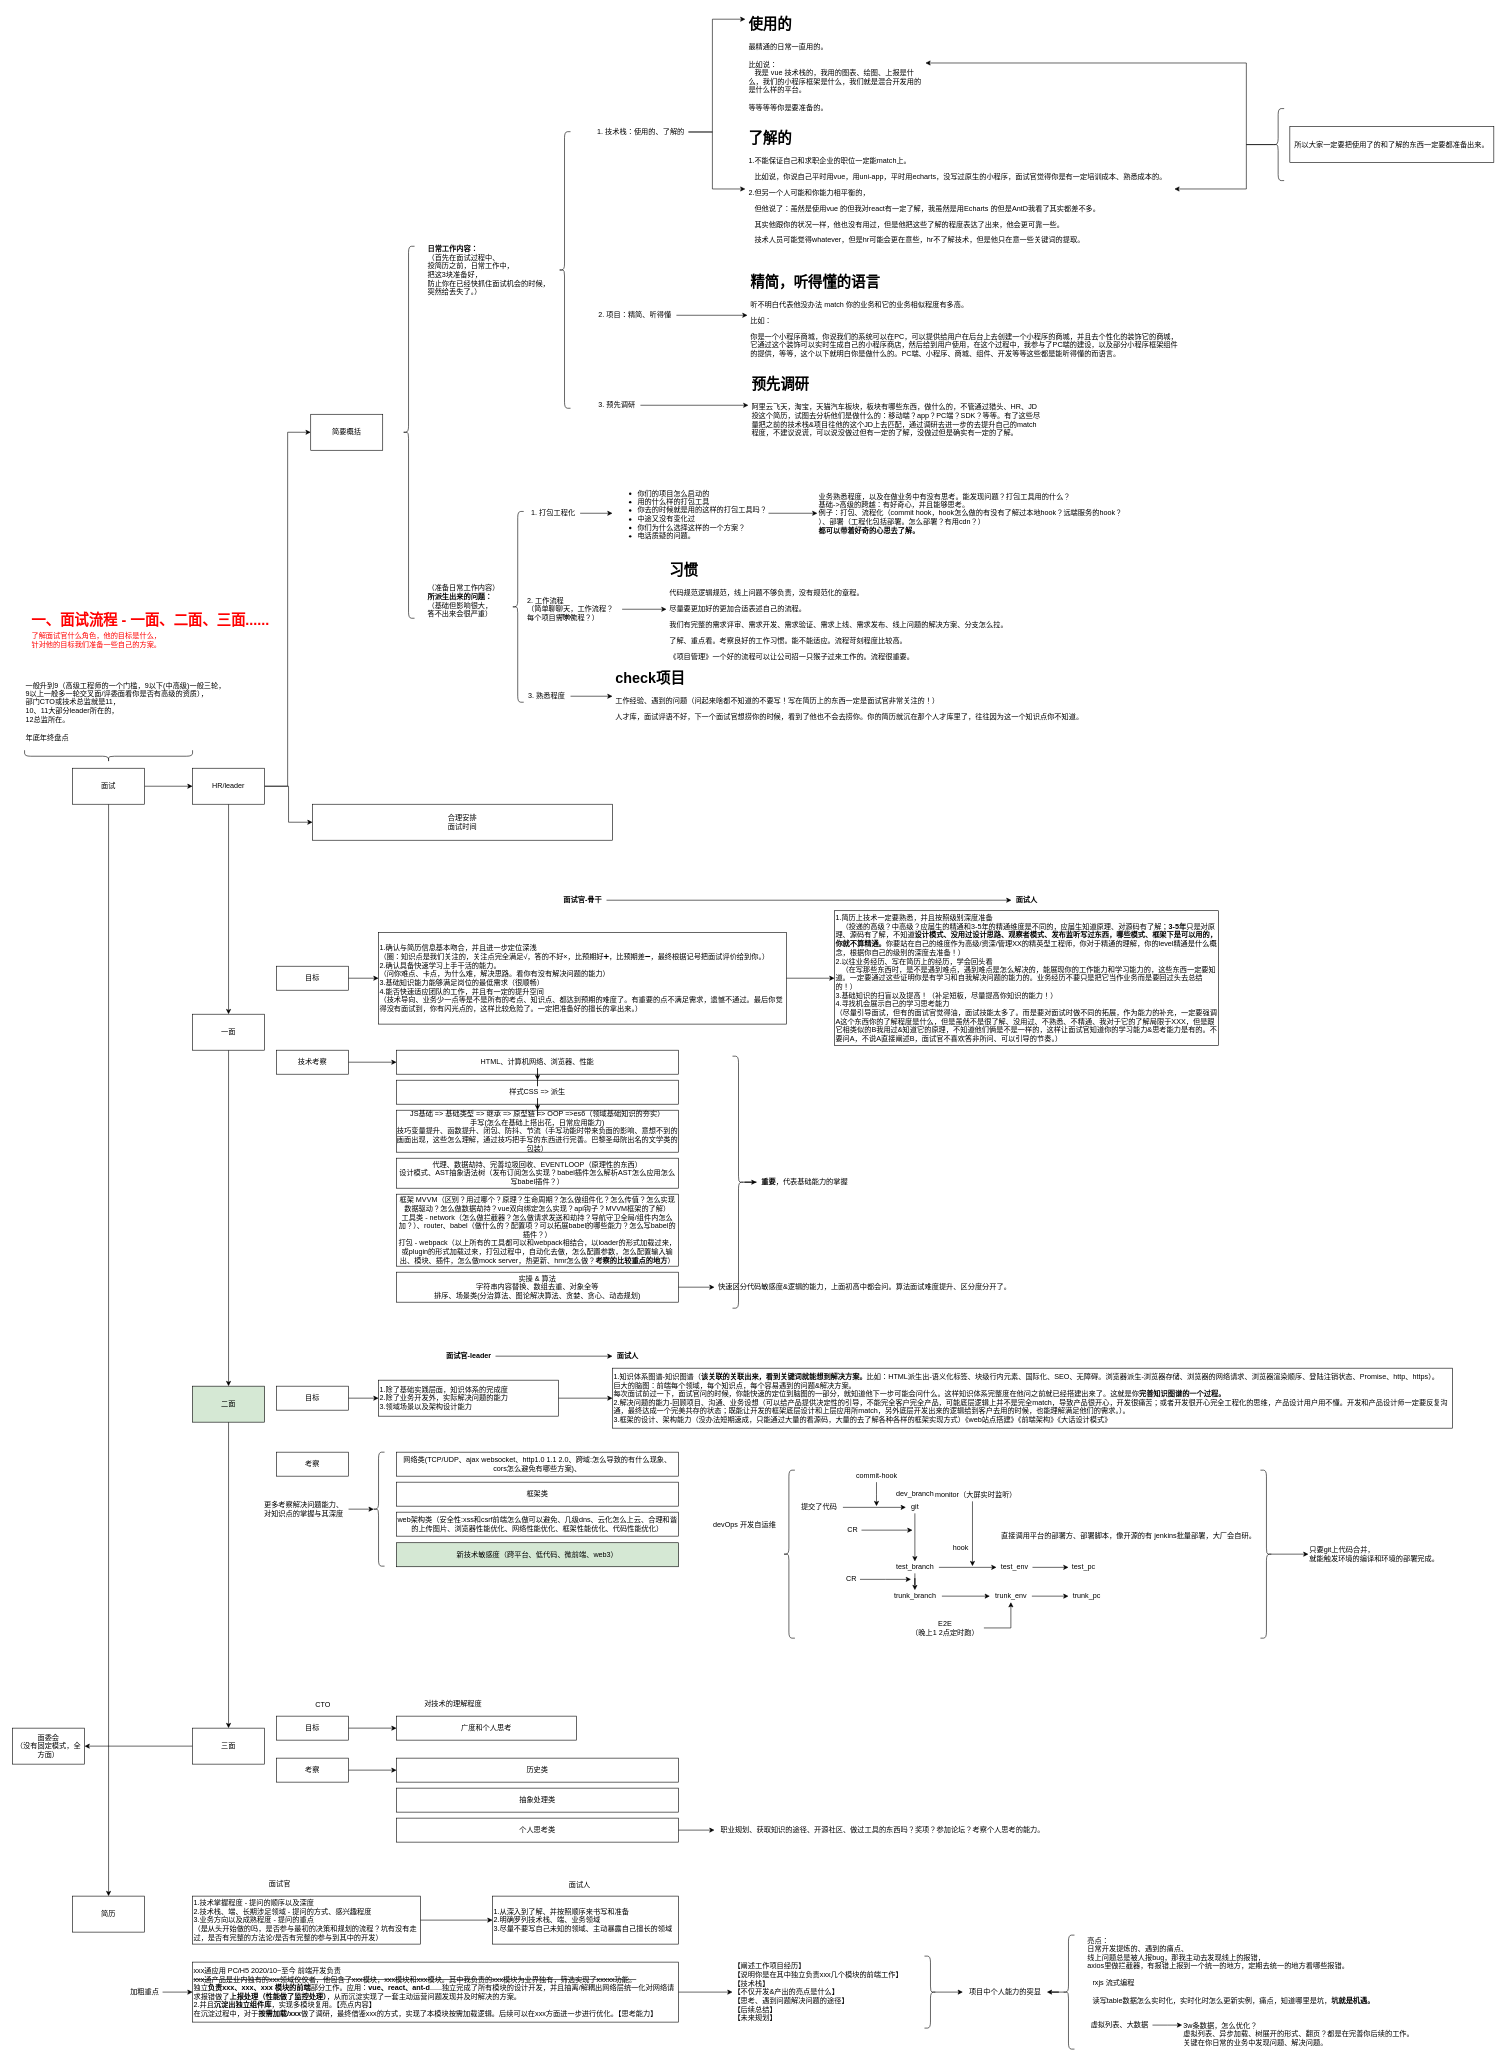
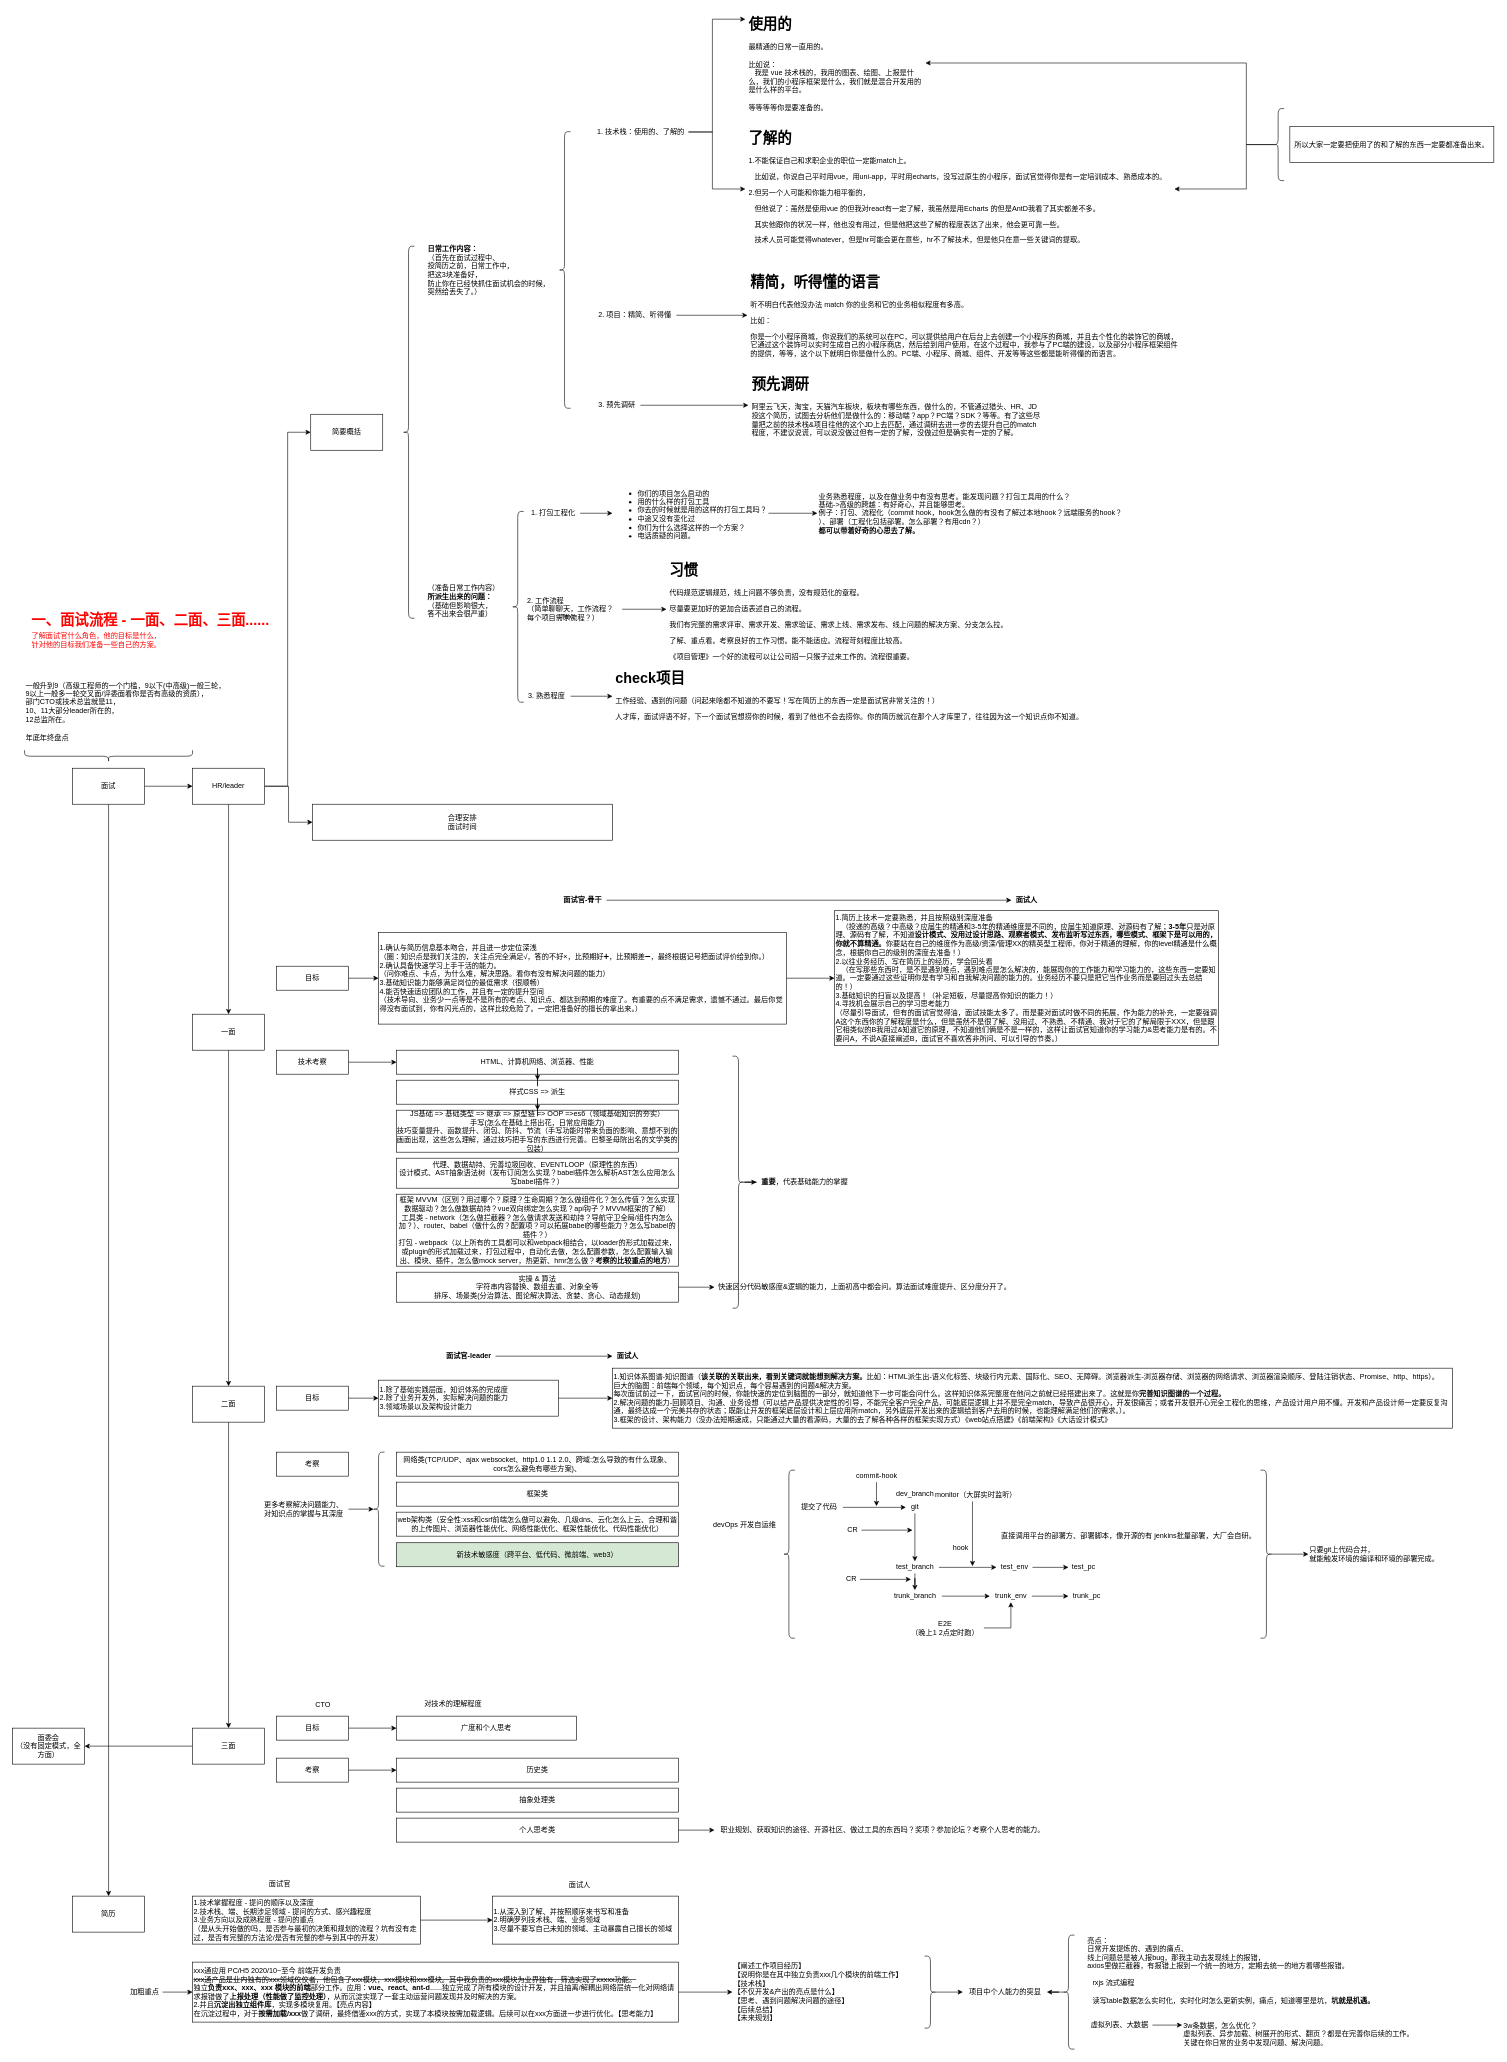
- <mxCell id="91" value="二面" style="rounded=0;whiteSpace=wrap;html=1;fillColor=#d5e8d4;" parent="90" vertex="1"><mxGeometry y="60" width="120" height="60" as="geometry" /></mxCell>
+ <mxCell id="91" value="二面" style="rounded=0;whiteSpace=wrap;html=1;" parent="90" vertex="1"><mxGeometry y="60" width="120" height="60" as="geometry" /></mxCell>
